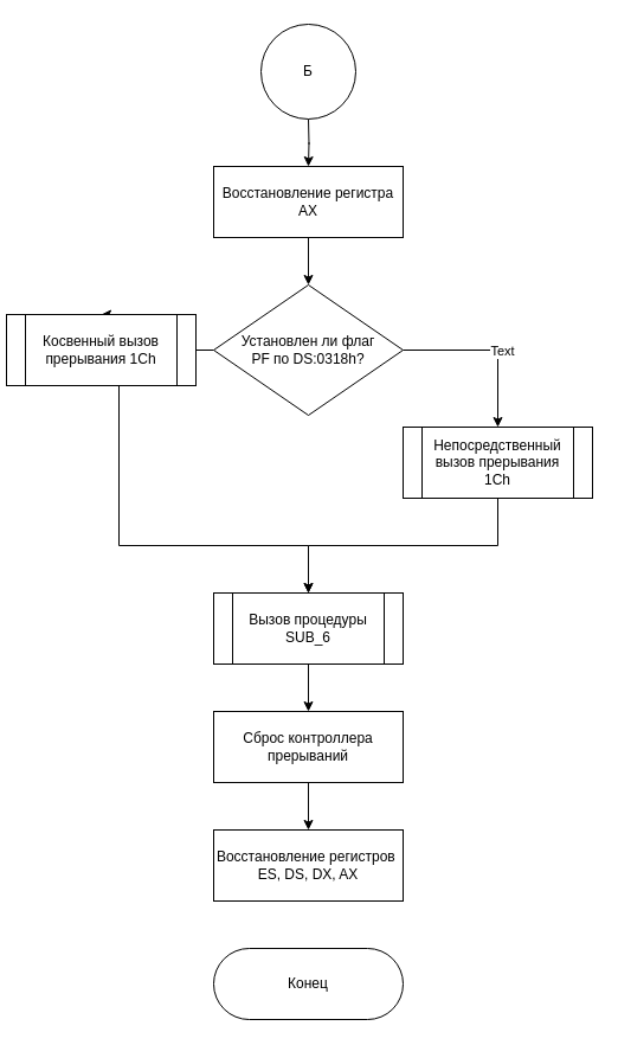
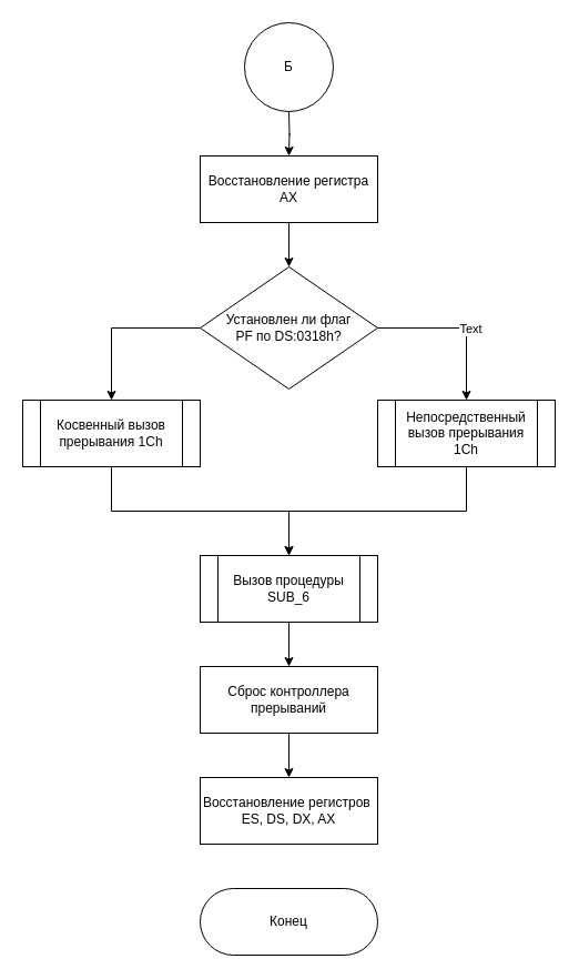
- <mxCell id="13" value="Косвенный вызов прерывания 1Ch" style="shape=process;whiteSpace=wrap;html=1;backgroundOutline=1;" vertex="1" parent="1"><mxGeometry x="5" y="265" width="160" height="60" as="geometry" /></mxCell>
+ <mxCell id="13" value="Косвенный вызов прерывания 1Ch" style="shape=process;whiteSpace=wrap;html=1;backgroundOutline=1;" vertex="1" parent="1"><mxGeometry y="360" width="160" height="60" as="geometry" x="20" /></mxCell>
